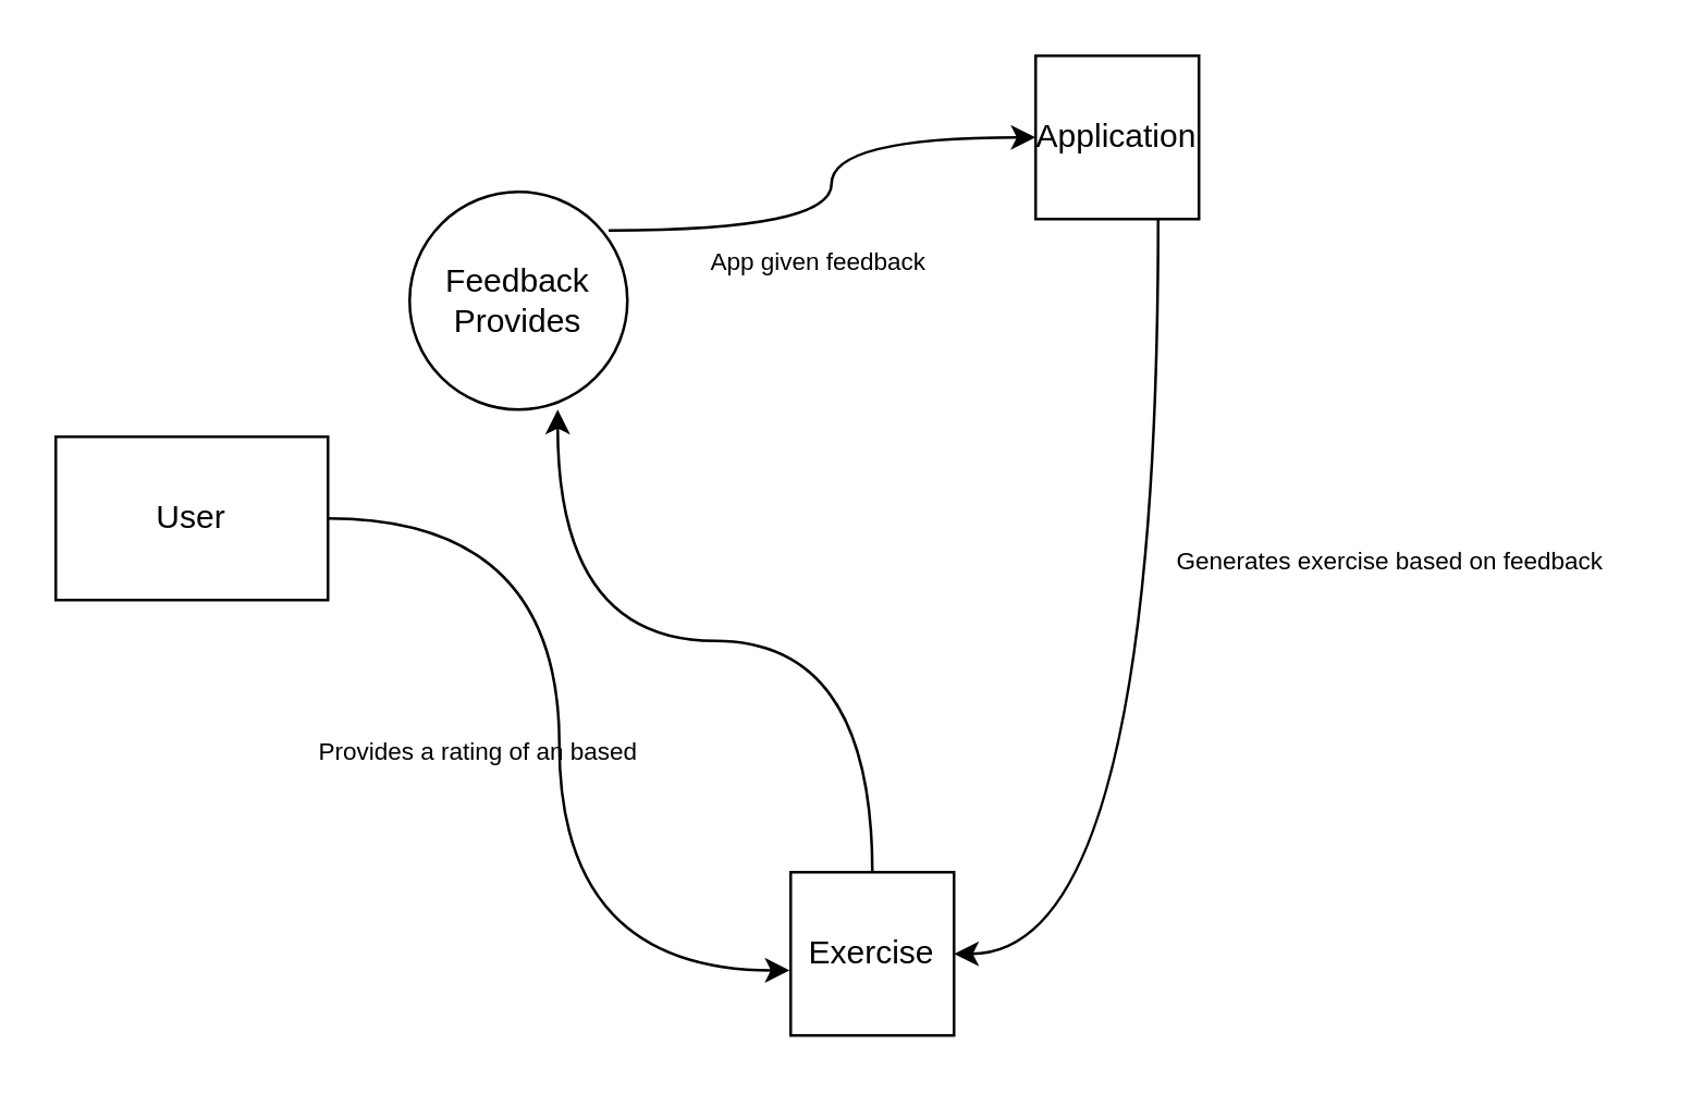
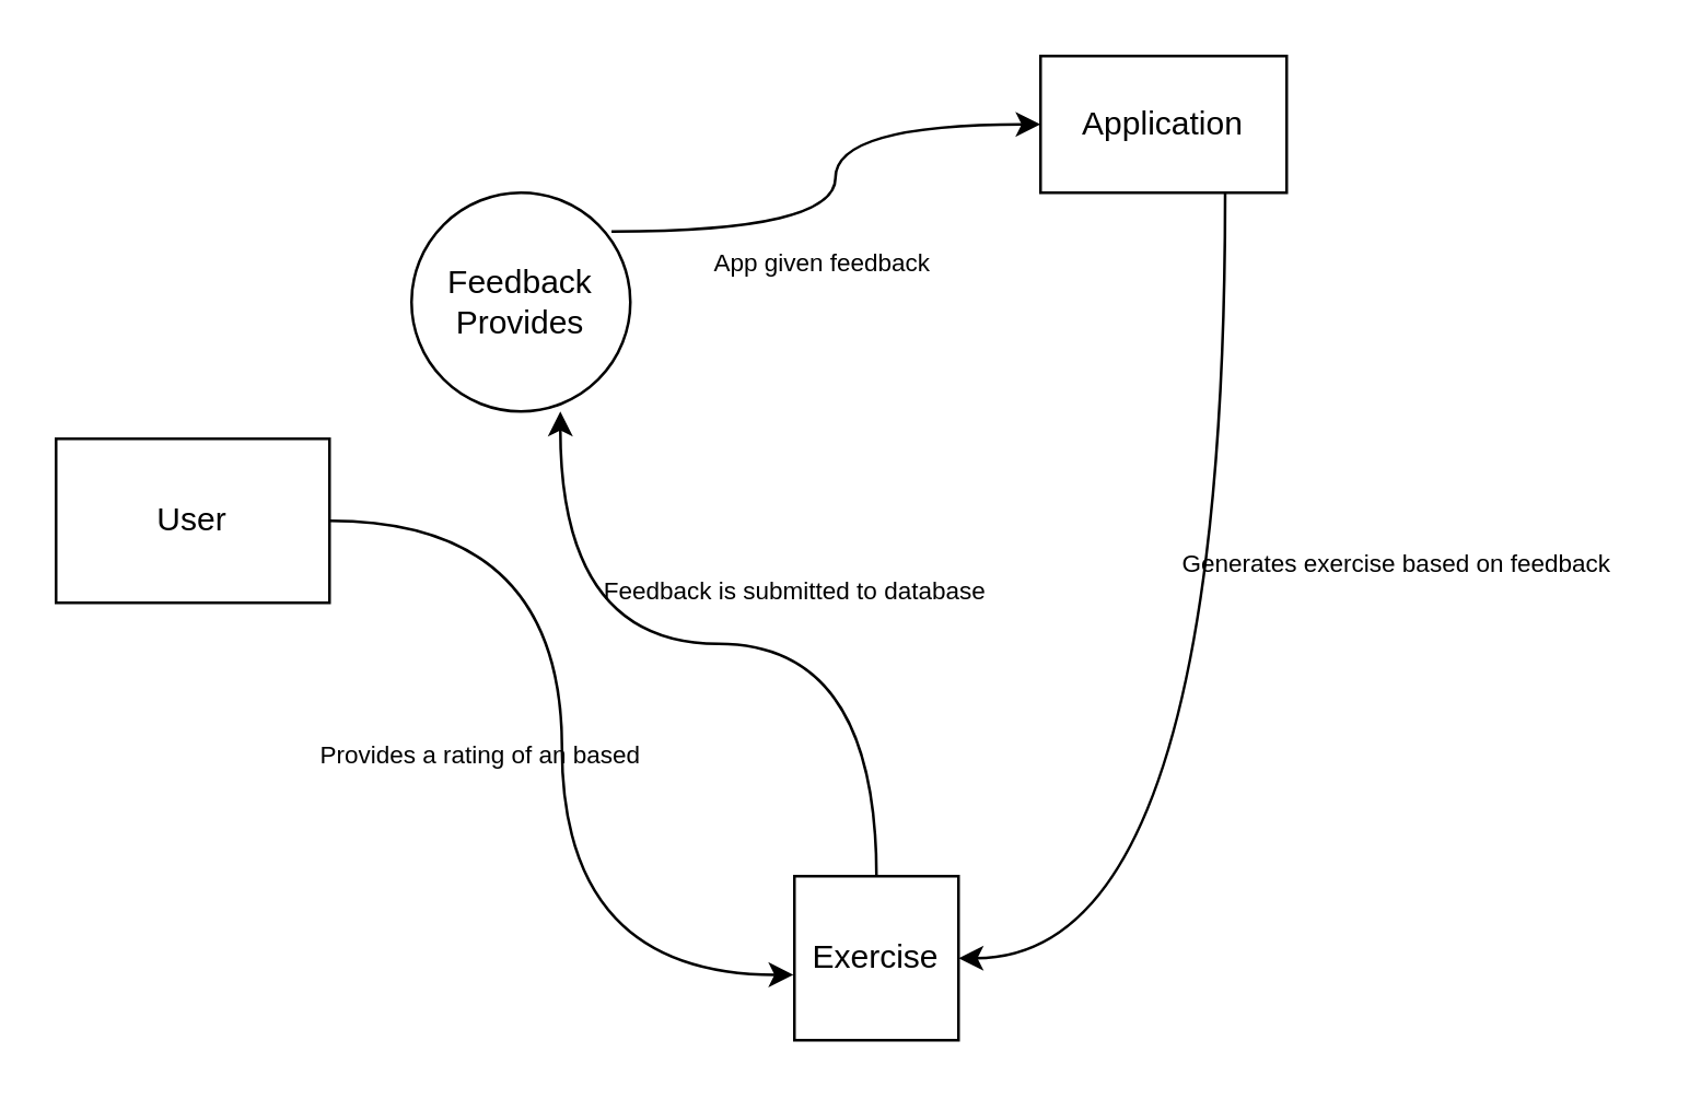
- <mxCell id="5" value="Application" style="rounded=0;whiteSpace=wrap;html=1;" parent="1" vertex="1"><mxGeometry x="380" y="20" width="60" height="60" as="geometry" /></mxCell>
+ <mxCell id="5" value="Application" style="rounded=0;whiteSpace=wrap;html=1;" parent="1" vertex="1"><mxGeometry x="380" y="20" width="90" height="50" as="geometry" /></mxCell>
+ <mxCell id="13" value="&lt;font style=&quot;font-size: 9px;&quot;&gt;Feedback is submitted to database&lt;/font&gt;" style="text;html=1;align=center;verticalAlign=middle;resizable=0;points=[];autosize=1;strokeColor=none;fillColor=none;" parent="1" vertex="1"><mxGeometry x="210" y="200" width="160" height="30" as="geometry" /></mxCell>
